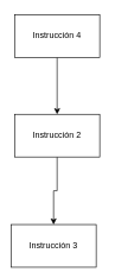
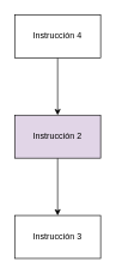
- <mxCell id="5" value="Instrucción 2" style="rounded=0;whiteSpace=wrap;html=1;" vertex="1" parent="1"><mxGeometry x="20" y="160" width="120" height="60" as="geometry" /></mxCell>
+ <mxCell id="5" value="Instrucción 2" style="rounded=0;whiteSpace=wrap;html=1;fillColor=#e1d5e7;" vertex="1" parent="1"><mxGeometry x="20" y="160" width="120" height="60" as="geometry" /></mxCell>
- <mxCell id="6" value="Instrucción 3" style="rounded=0;whiteSpace=wrap;html=1;" vertex="1" parent="1"><mxGeometry x="15" y="315" width="120" height="60" as="geometry" /></mxCell>
+ <mxCell id="6" value="Instrucción 3" style="rounded=0;whiteSpace=wrap;html=1;" vertex="1" parent="1"><mxGeometry x="20" y="300" width="120" height="60" as="geometry" /></mxCell>
